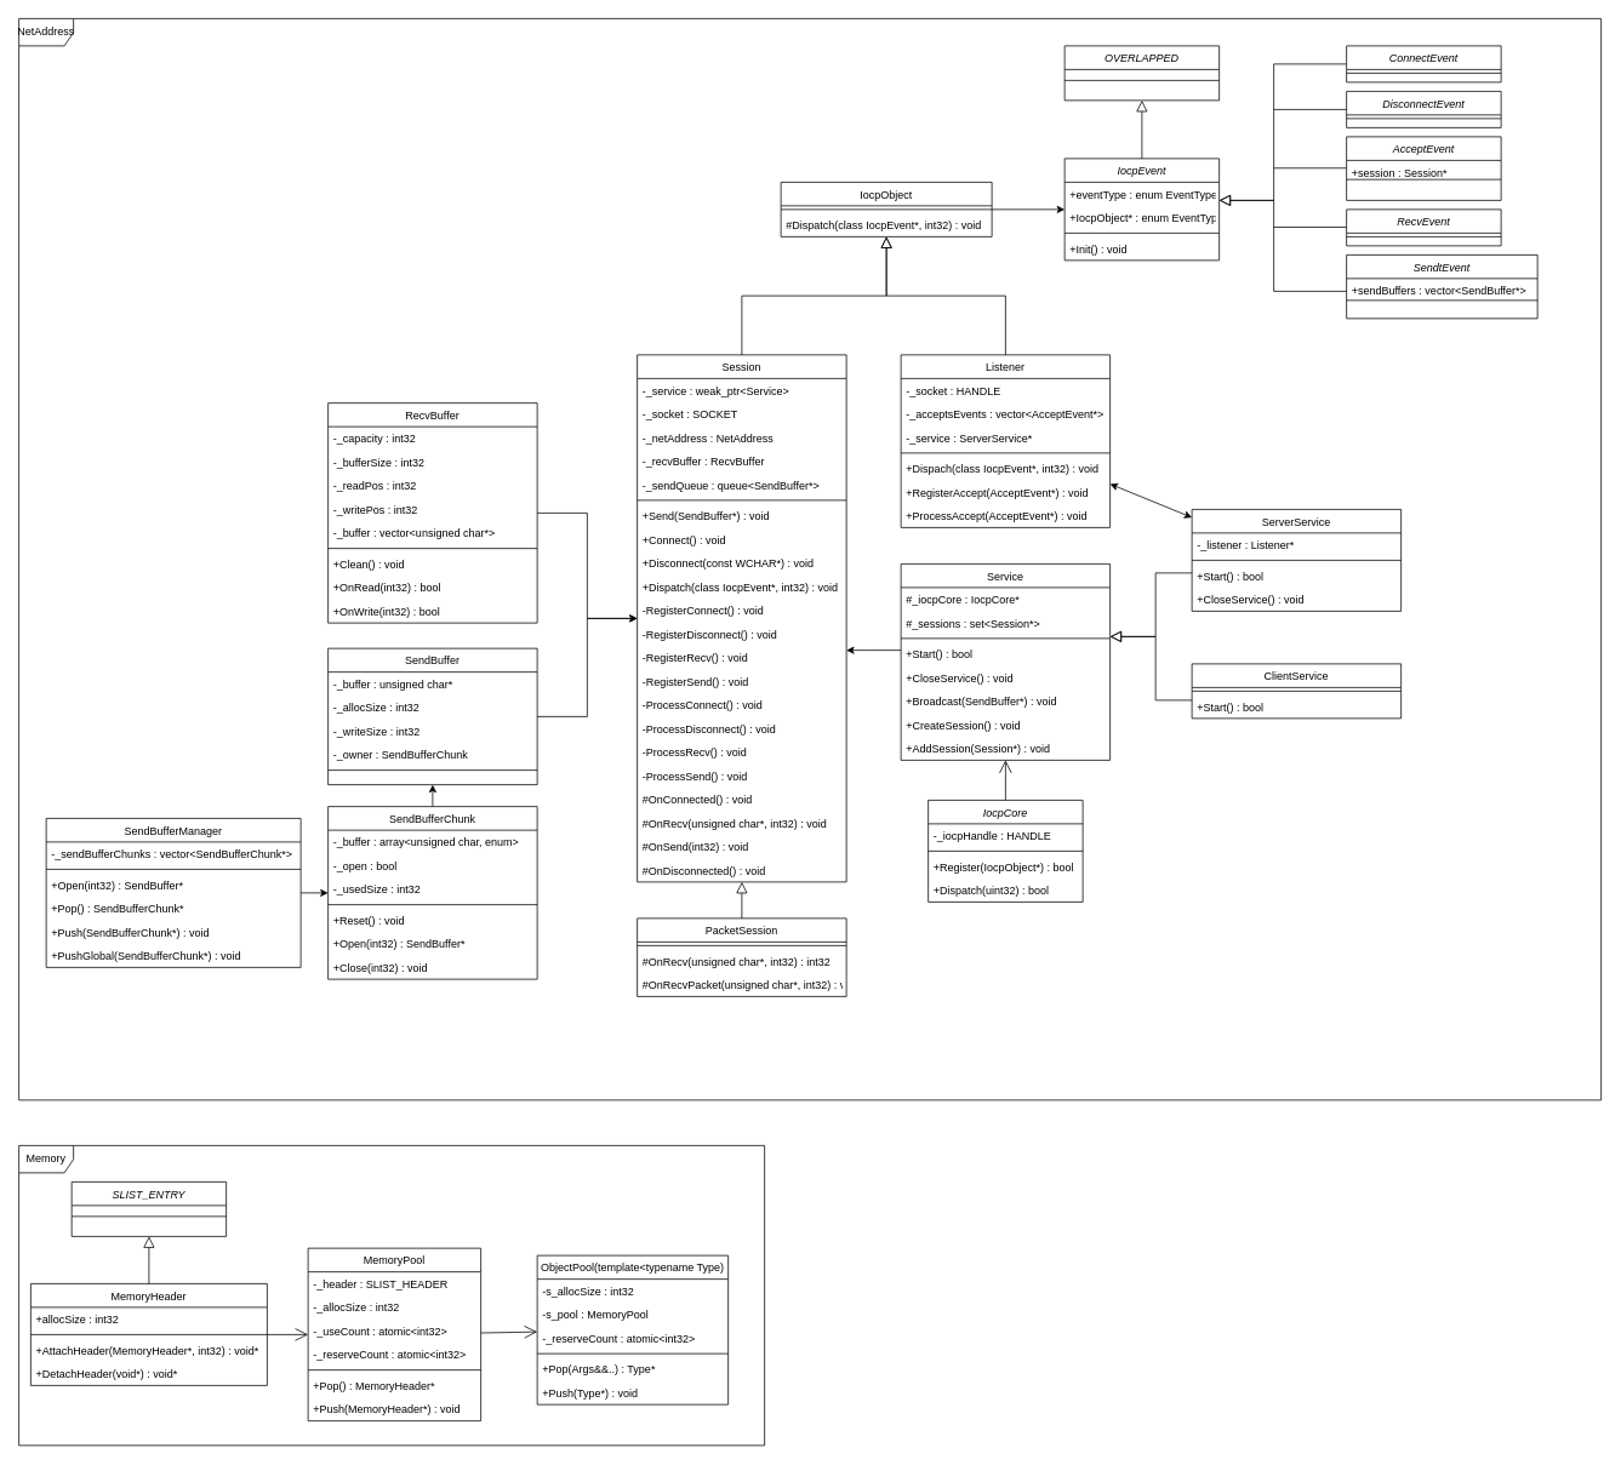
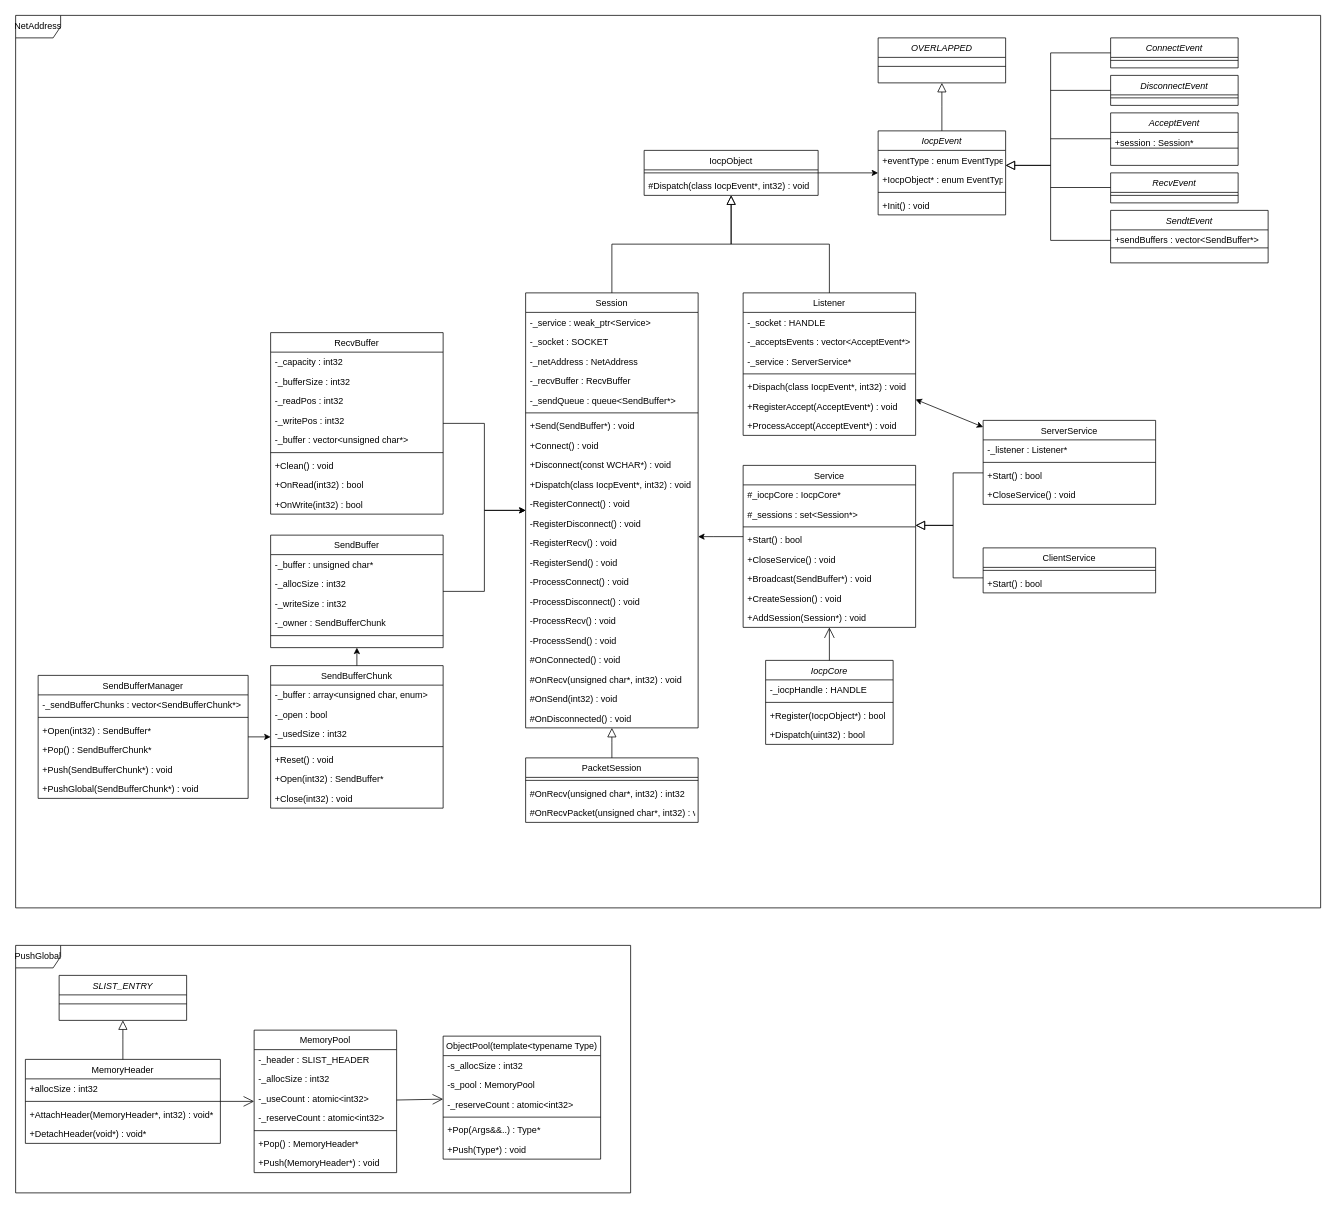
- <mxCell id="157" value="Memory" style="shape=umlFrame;whiteSpace=wrap;html=1;pointerEvents=0;" parent="1" vertex="1"><mxGeometry x="20" y="1260" width="820" height="330" as="geometry" /></mxCell>
+ <mxCell id="157" value="PushGlobal" style="shape=umlFrame;whiteSpace=wrap;html=1;pointerEvents=0;" parent="1" vertex="1"><mxGeometry x="20" y="1260" width="820" height="330" as="geometry" /></mxCell>
